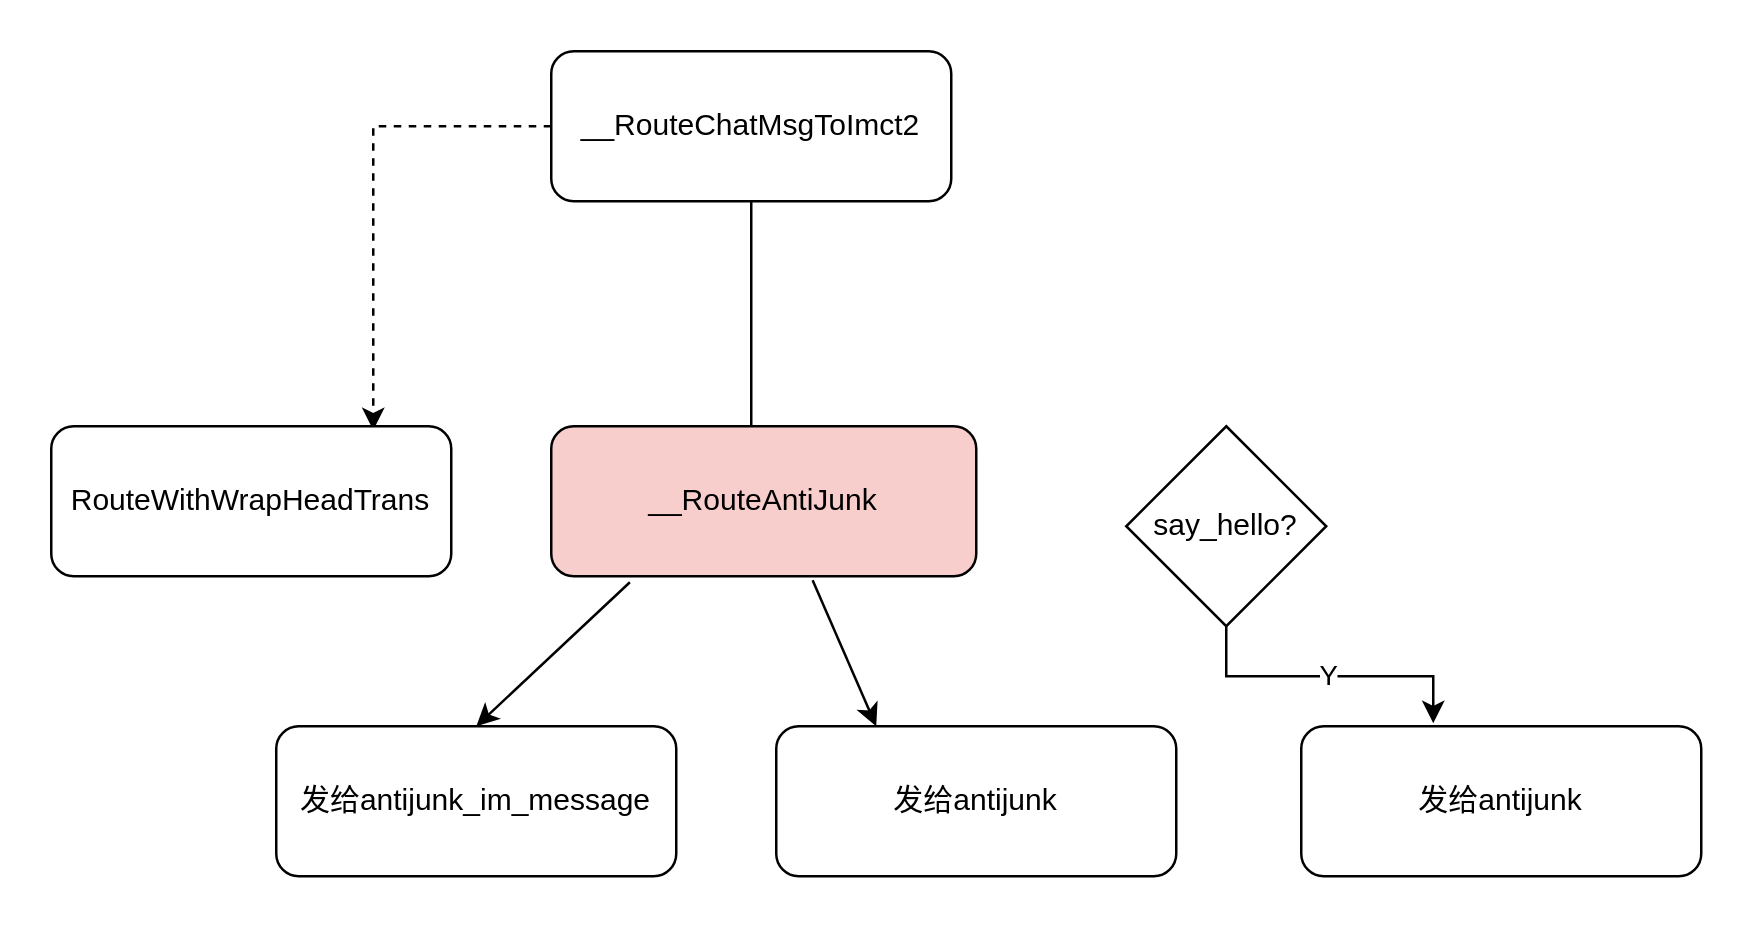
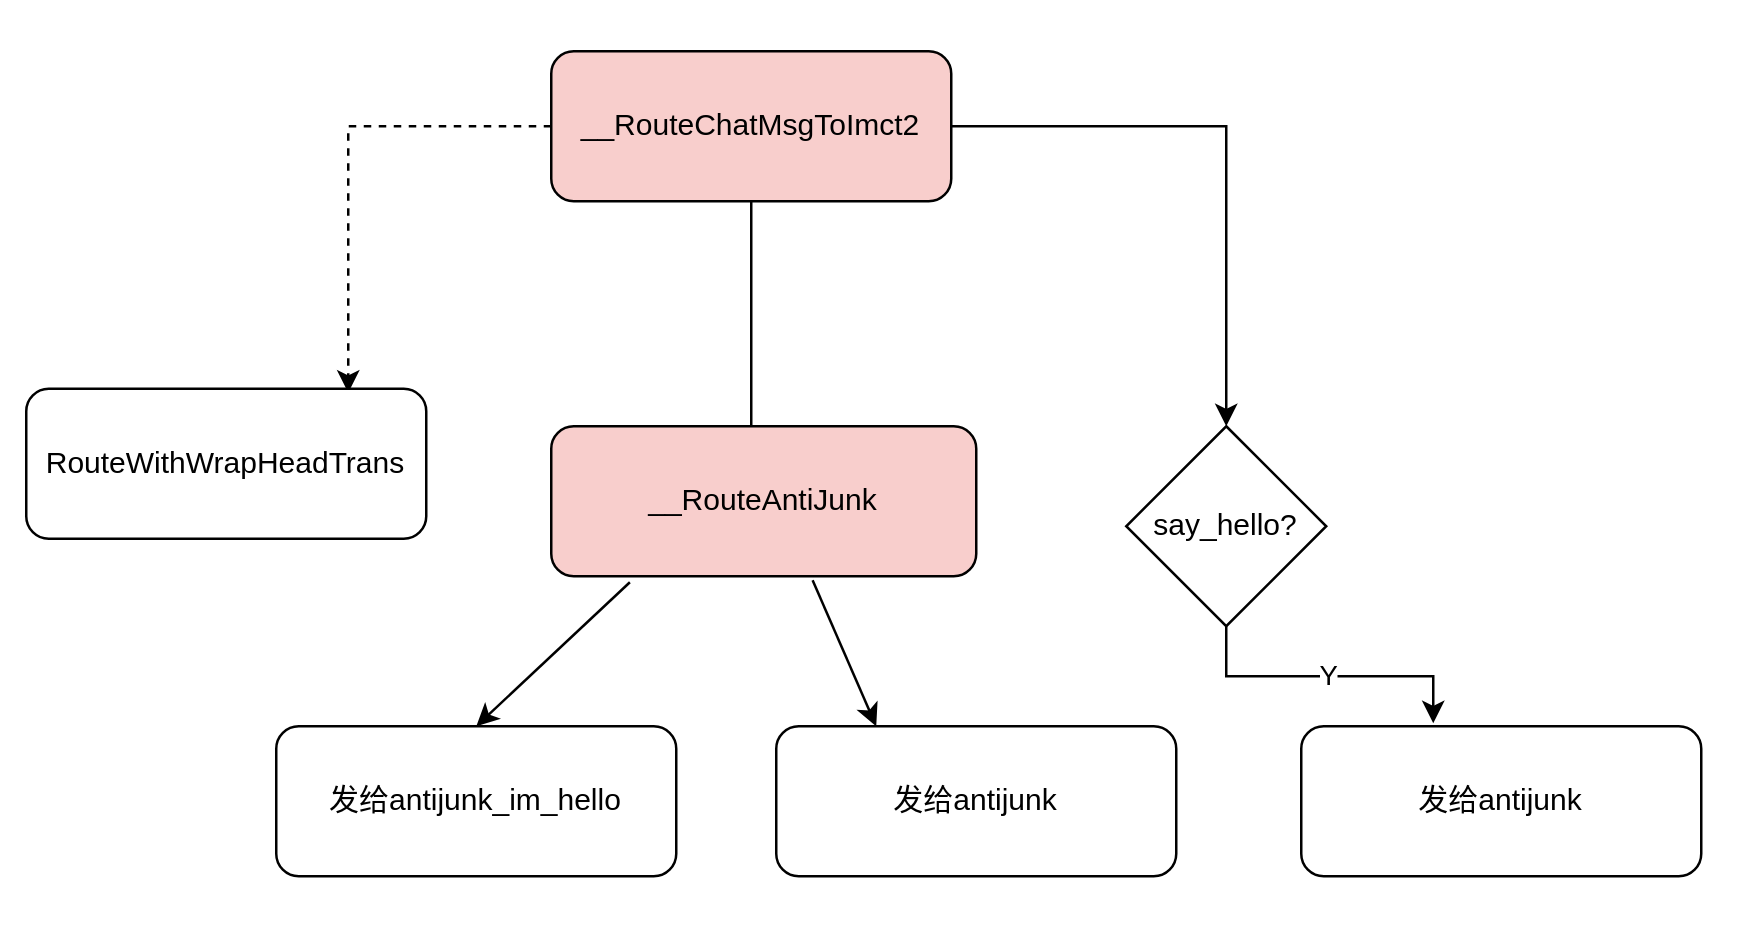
- <mxCell id="5" value="__RouteChatMsgToImct2" style="rounded=1;whiteSpace=wrap;html=1;" vertex="1" parent="1"><mxGeometry x="220" y="20" width="160" height="60" as="geometry" /></mxCell>
+ <mxCell id="5" value="__RouteChatMsgToImct2" style="rounded=1;whiteSpace=wrap;html=1;fillColor=#f8cecc;" vertex="1" parent="1"><mxGeometry x="220" y="20" width="160" height="60" as="geometry" /></mxCell>
+ <mxCell id="4" style="edgeStyle=orthogonalEdgeStyle;rounded=0;orthogonalLoop=1;jettySize=auto;html=1;" edge="1" parent="1" source="5" target="14"><mxGeometry relative="1" as="geometry"><mxPoint x="490" y="100" as="targetPoint" /></mxGeometry></mxCell>
- <mxCell id="6" value="RouteWithWrapHeadTrans" style="rounded=1;whiteSpace=wrap;html=1;" vertex="1" parent="1"><mxGeometry y="170" width="160" height="60" as="geometry" x="20" /></mxCell>
+ <mxCell id="6" value="RouteWithWrapHeadTrans" style="rounded=1;whiteSpace=wrap;html=1;" vertex="1" parent="1"><mxGeometry x="10" y="155" width="160" height="60" as="geometry" /></mxCell>
- <mxCell id="8" value="发给antijunk_im_message" style="rounded=1;whiteSpace=wrap;html=1;" vertex="1" parent="1"><mxGeometry x="110" y="290" width="160" height="60" as="geometry" /></mxCell>
+ <mxCell id="8" value="发给antijunk_im_hello" style="rounded=1;whiteSpace=wrap;html=1;" vertex="1" parent="1"><mxGeometry x="110" y="290" width="160" height="60" as="geometry" /></mxCell>
